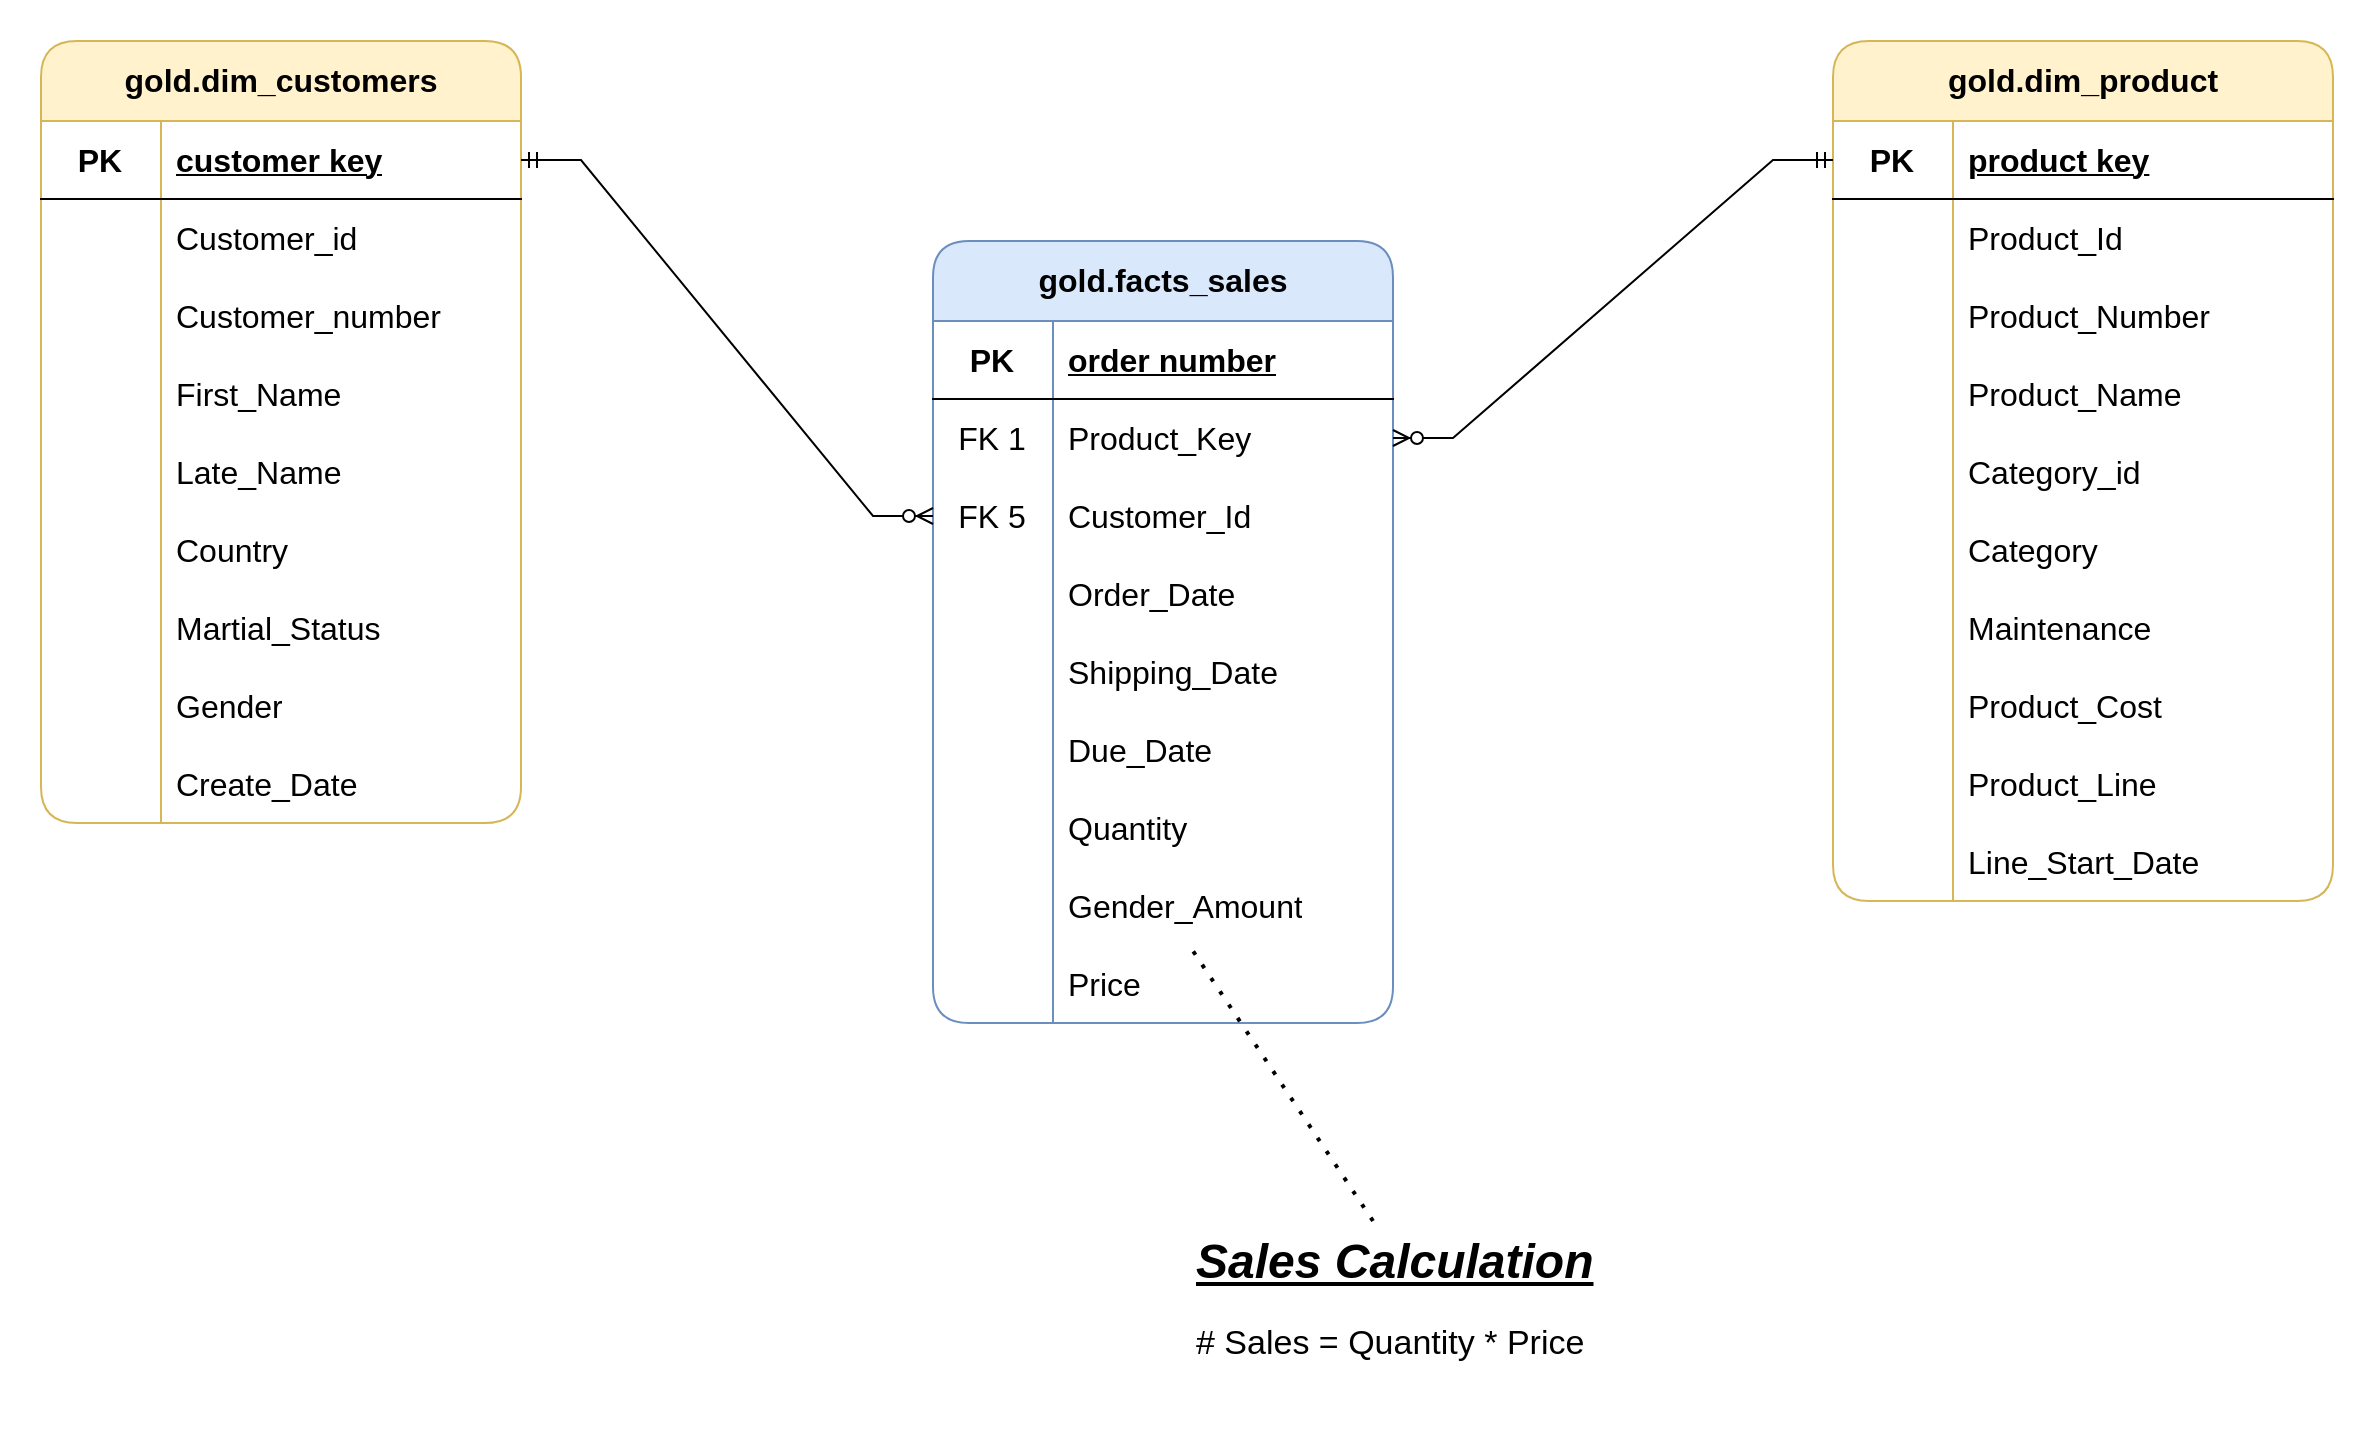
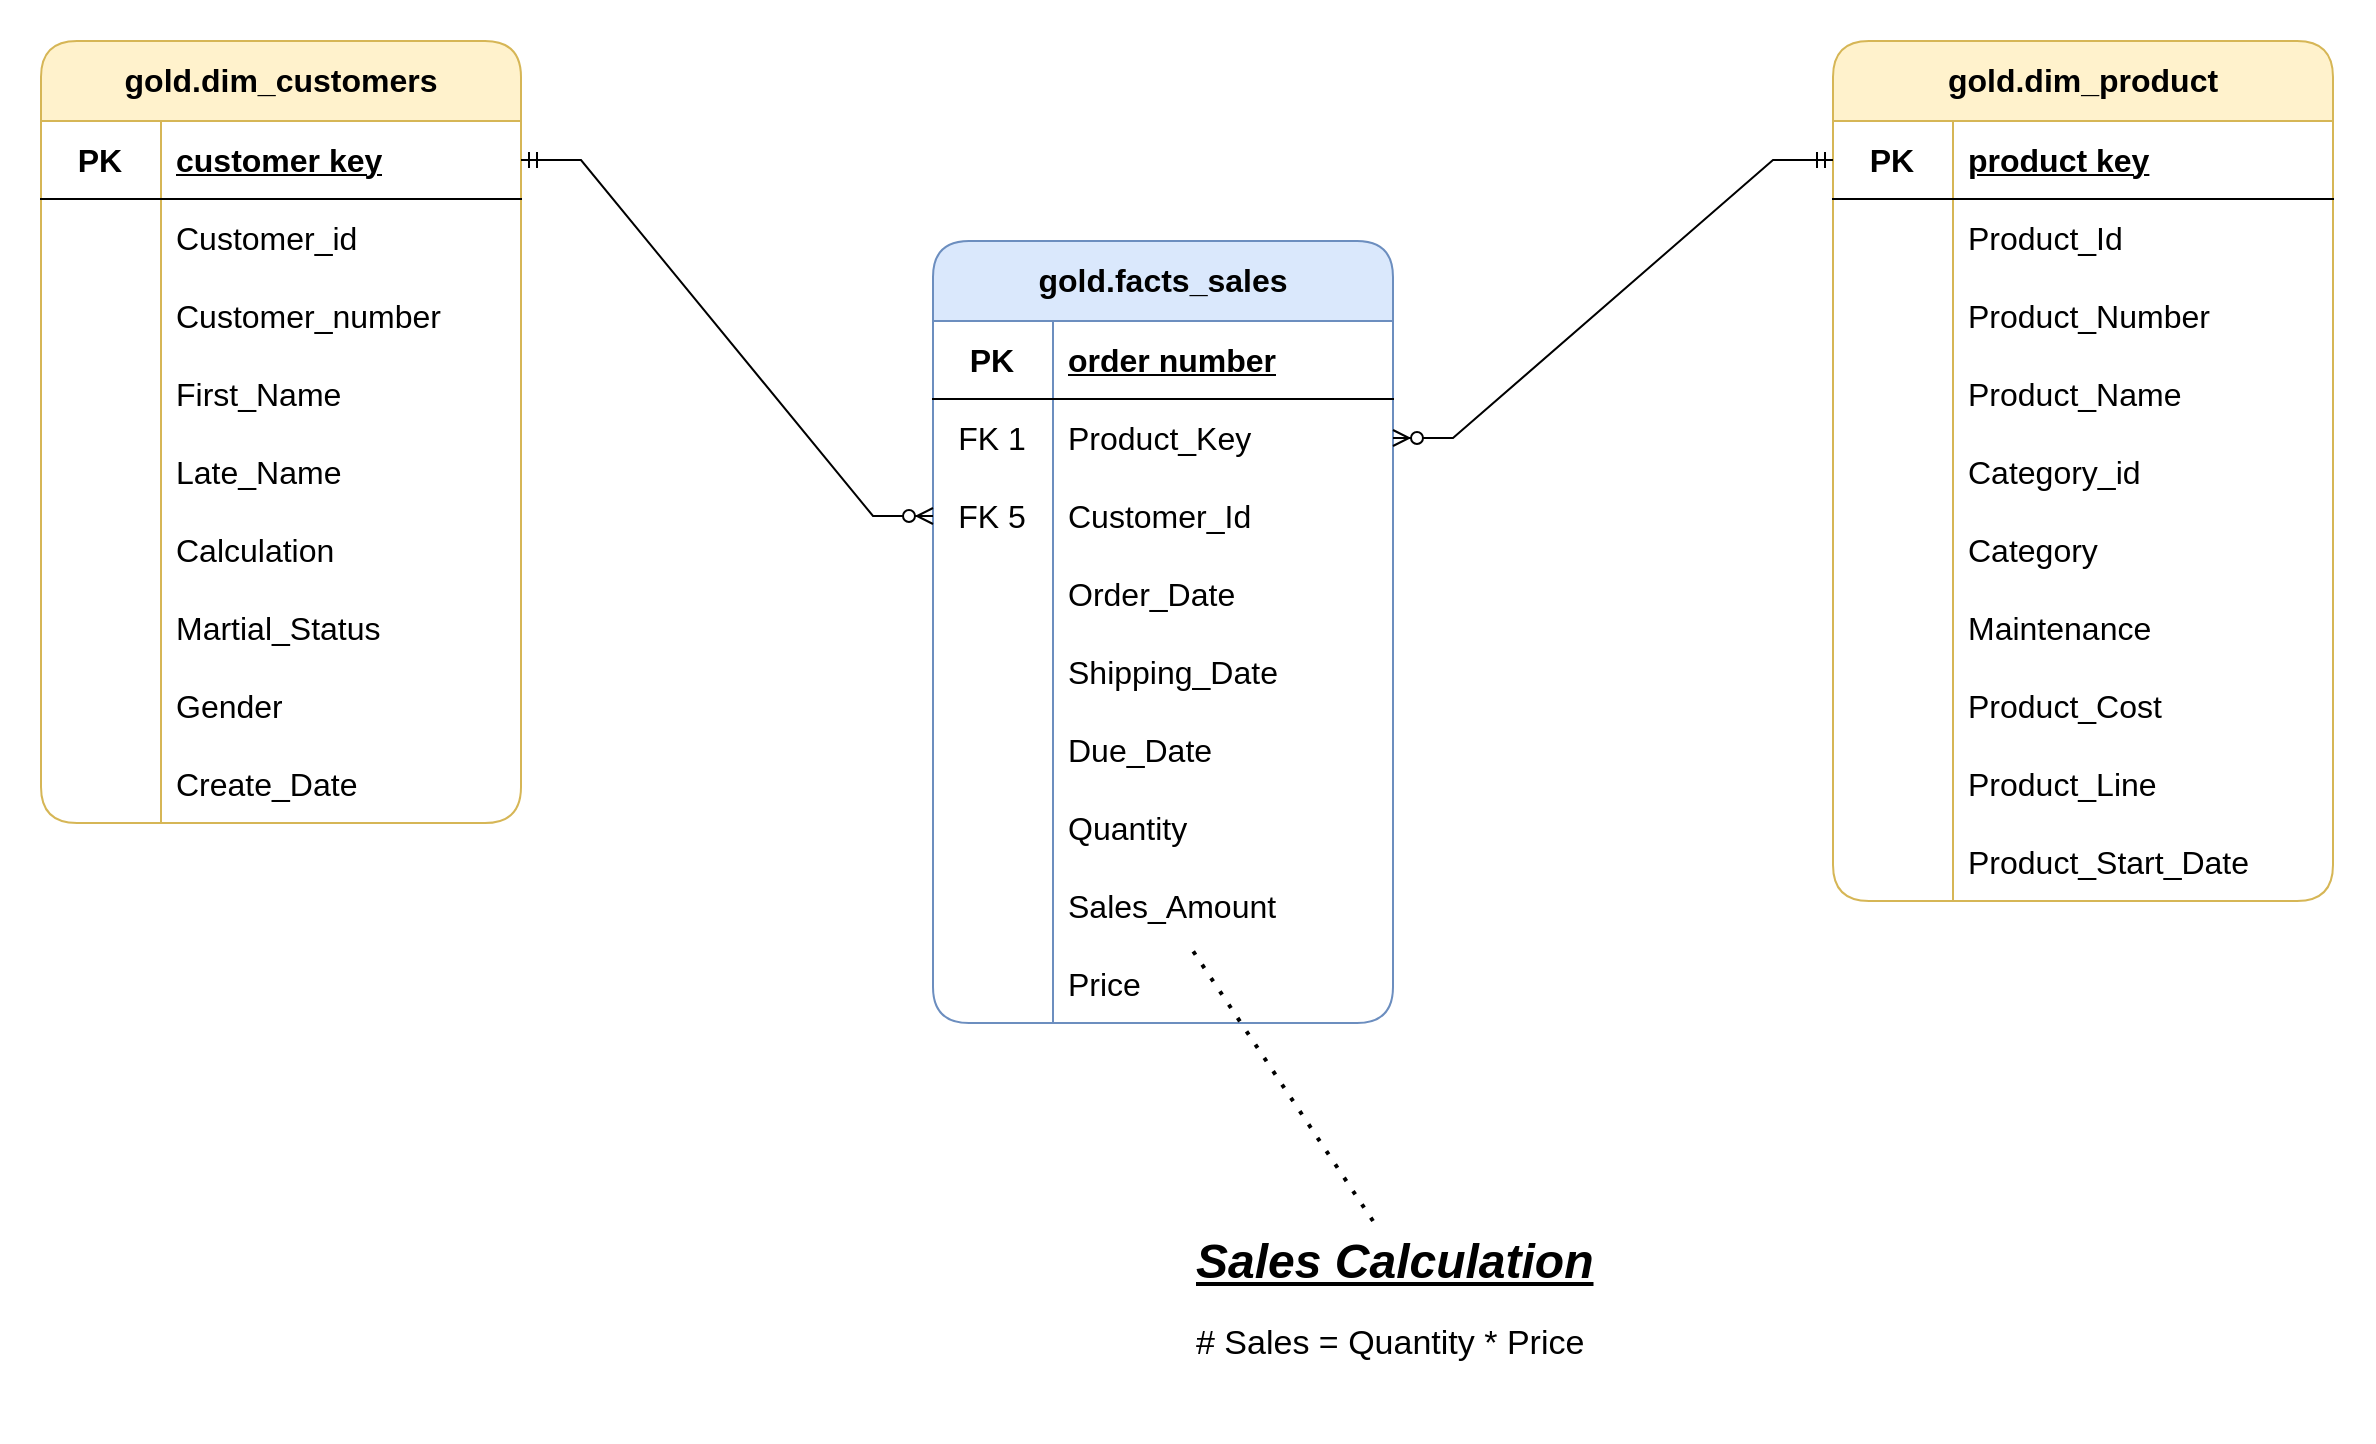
- <mxCell id="20" value="Country" style="shape=partialRectangle;connectable=0;fillColor=none;top=0;left=0;bottom=0;right=0;align=left;spacingLeft=6;overflow=hidden;whiteSpace=wrap;html=1;fontSize=16;" vertex="1" parent="18"><mxGeometry x="60" width="180" height="39" as="geometry"><mxRectangle width="180" height="39" as="alternateBounds" /></mxGeometry></mxCell>
+ <mxCell id="20" value="Calculation" style="shape=partialRectangle;connectable=0;fillColor=none;top=0;left=0;bottom=0;right=0;align=left;spacingLeft=6;overflow=hidden;whiteSpace=wrap;html=1;fontSize=16;" vertex="1" parent="18"><mxGeometry x="60" width="180" height="39" as="geometry"><mxRectangle width="180" height="39" as="alternateBounds" /></mxGeometry></mxCell>
- <mxCell id="88" value="Line_Start_Date" style="shape=partialRectangle;connectable=0;fillColor=none;top=0;left=0;bottom=0;right=0;align=left;spacingLeft=6;overflow=hidden;whiteSpace=wrap;html=1;fontSize=16;" vertex="1" parent="86"><mxGeometry x="60" width="190" height="39" as="geometry"><mxRectangle width="190" height="39" as="alternateBounds" /></mxGeometry></mxCell>
+ <mxCell id="88" value="Product_Start_Date" style="shape=partialRectangle;connectable=0;fillColor=none;top=0;left=0;bottom=0;right=0;align=left;spacingLeft=6;overflow=hidden;whiteSpace=wrap;html=1;fontSize=16;" vertex="1" parent="86"><mxGeometry x="60" width="190" height="39" as="geometry"><mxRectangle width="190" height="39" as="alternateBounds" /></mxGeometry></mxCell>
- <mxCell id="54" value="Gender_Amount" style="shape=partialRectangle;connectable=0;fillColor=none;top=0;left=0;bottom=0;right=0;align=left;spacingLeft=6;overflow=hidden;whiteSpace=wrap;html=1;fontSize=16;" vertex="1" parent="52"><mxGeometry x="60" width="170" height="39" as="geometry"><mxRectangle width="170" height="39" as="alternateBounds" /></mxGeometry></mxCell>
+ <mxCell id="54" value="Sales_Amount" style="shape=partialRectangle;connectable=0;fillColor=none;top=0;left=0;bottom=0;right=0;align=left;spacingLeft=6;overflow=hidden;whiteSpace=wrap;html=1;fontSize=16;" vertex="1" parent="52"><mxGeometry x="60" width="170" height="39" as="geometry"><mxRectangle width="170" height="39" as="alternateBounds" /></mxGeometry></mxCell>
